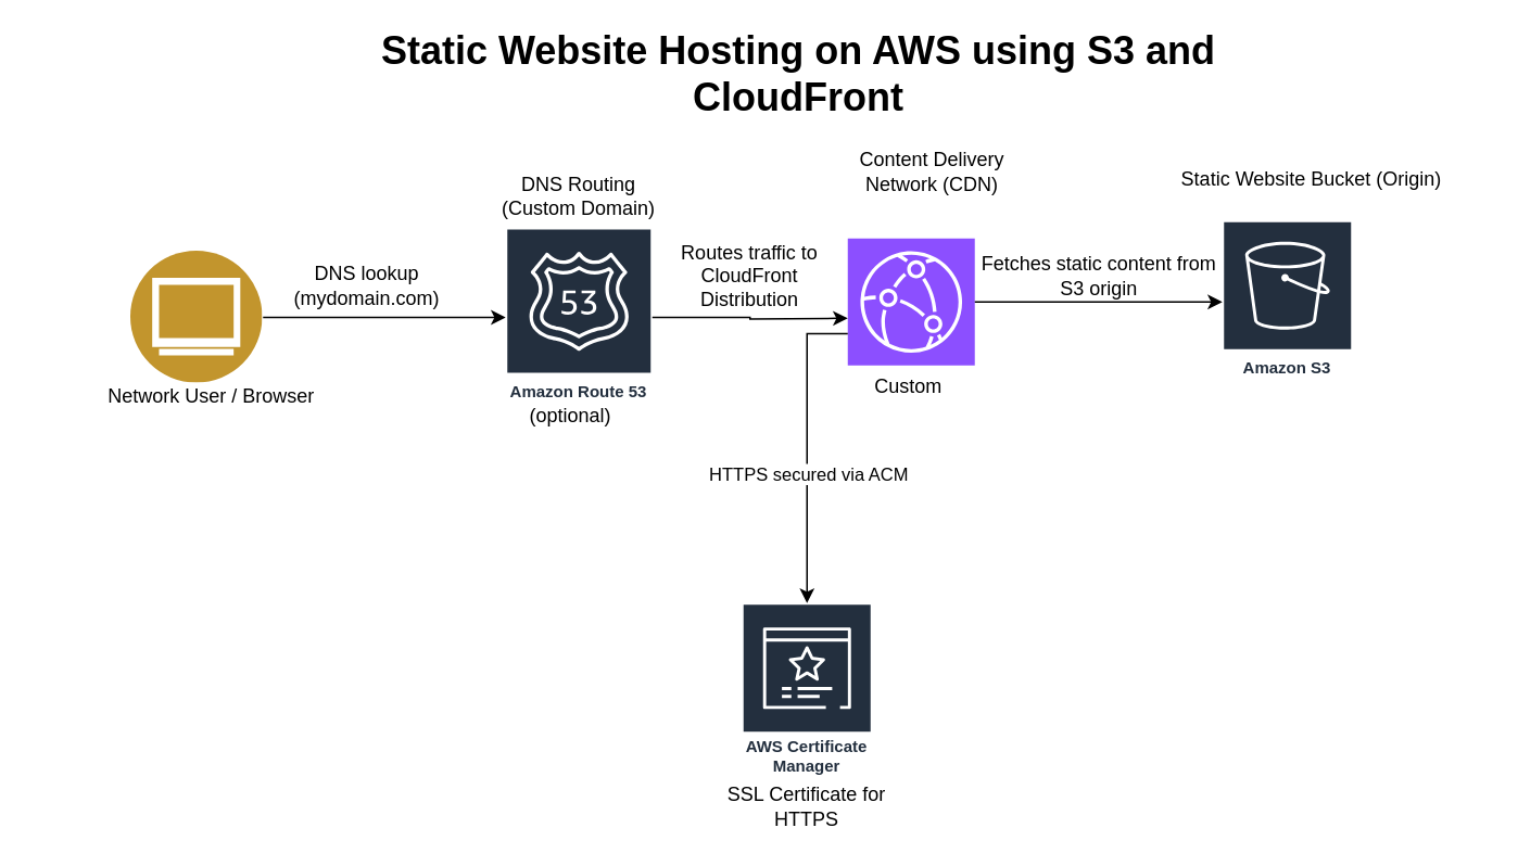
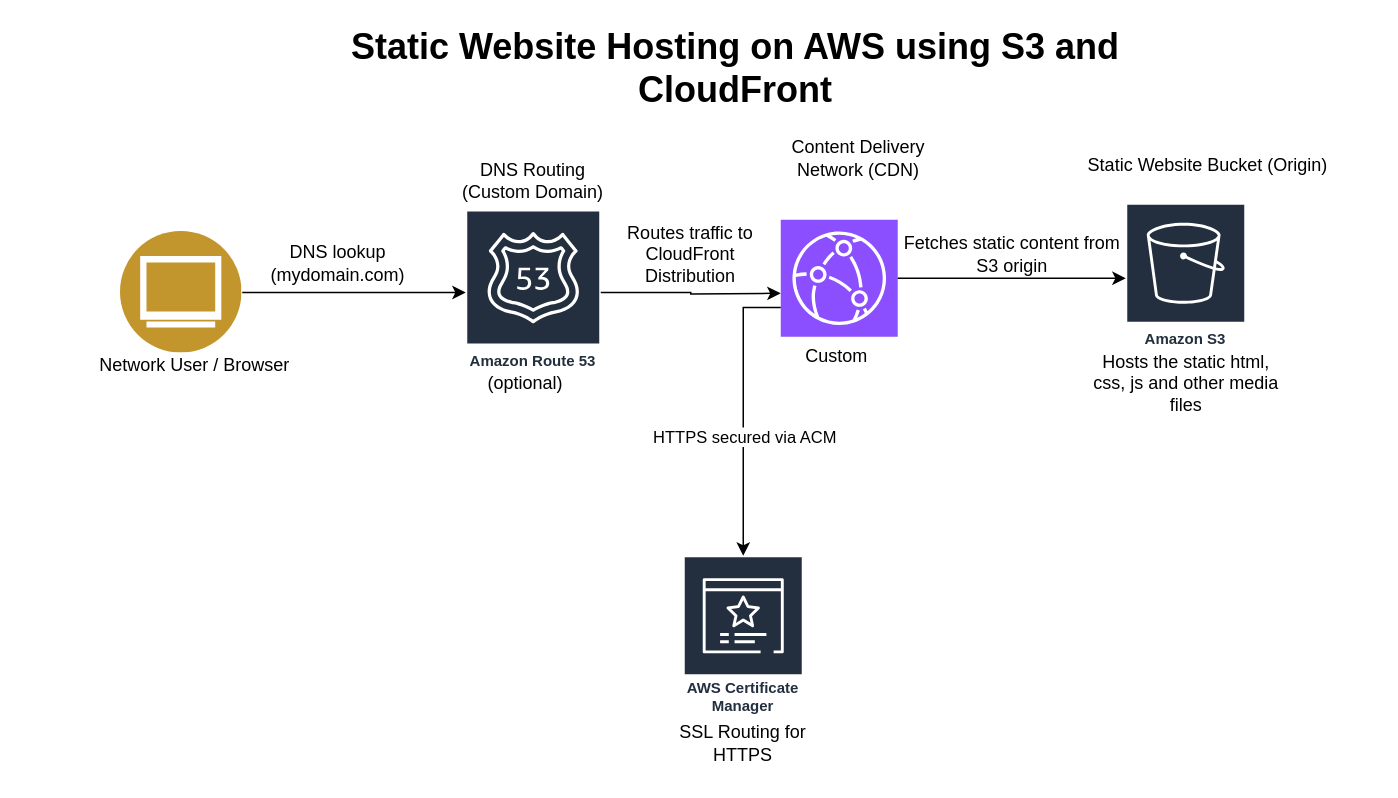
+ <mxCell id="19" value="Hosts the static html, css, js and other media files" style="text;html=1;whiteSpace=wrap;strokeColor=none;fillColor=none;align=center;verticalAlign=middle;rounded=0;" vertex="1" parent="1"><mxGeometry x="722.5" y="230" width="135" height="30" as="geometry" /></mxCell>
- <mxCell id="18" value="SSL Certificate for HTTPS" style="text;html=1;whiteSpace=wrap;strokeColor=none;fillColor=none;align=center;verticalAlign=middle;rounded=0;" vertex="1" parent="1"><mxGeometry x="445" y="470" width="100" height="30" as="geometry" /></mxCell>
+ <mxCell id="18" value="SSL Routing for HTTPS" style="text;html=1;whiteSpace=wrap;strokeColor=none;fillColor=none;align=center;verticalAlign=middle;rounded=0;" vertex="1" parent="1"><mxGeometry x="445" y="470" width="100" height="30" as="geometry" /></mxCell>
